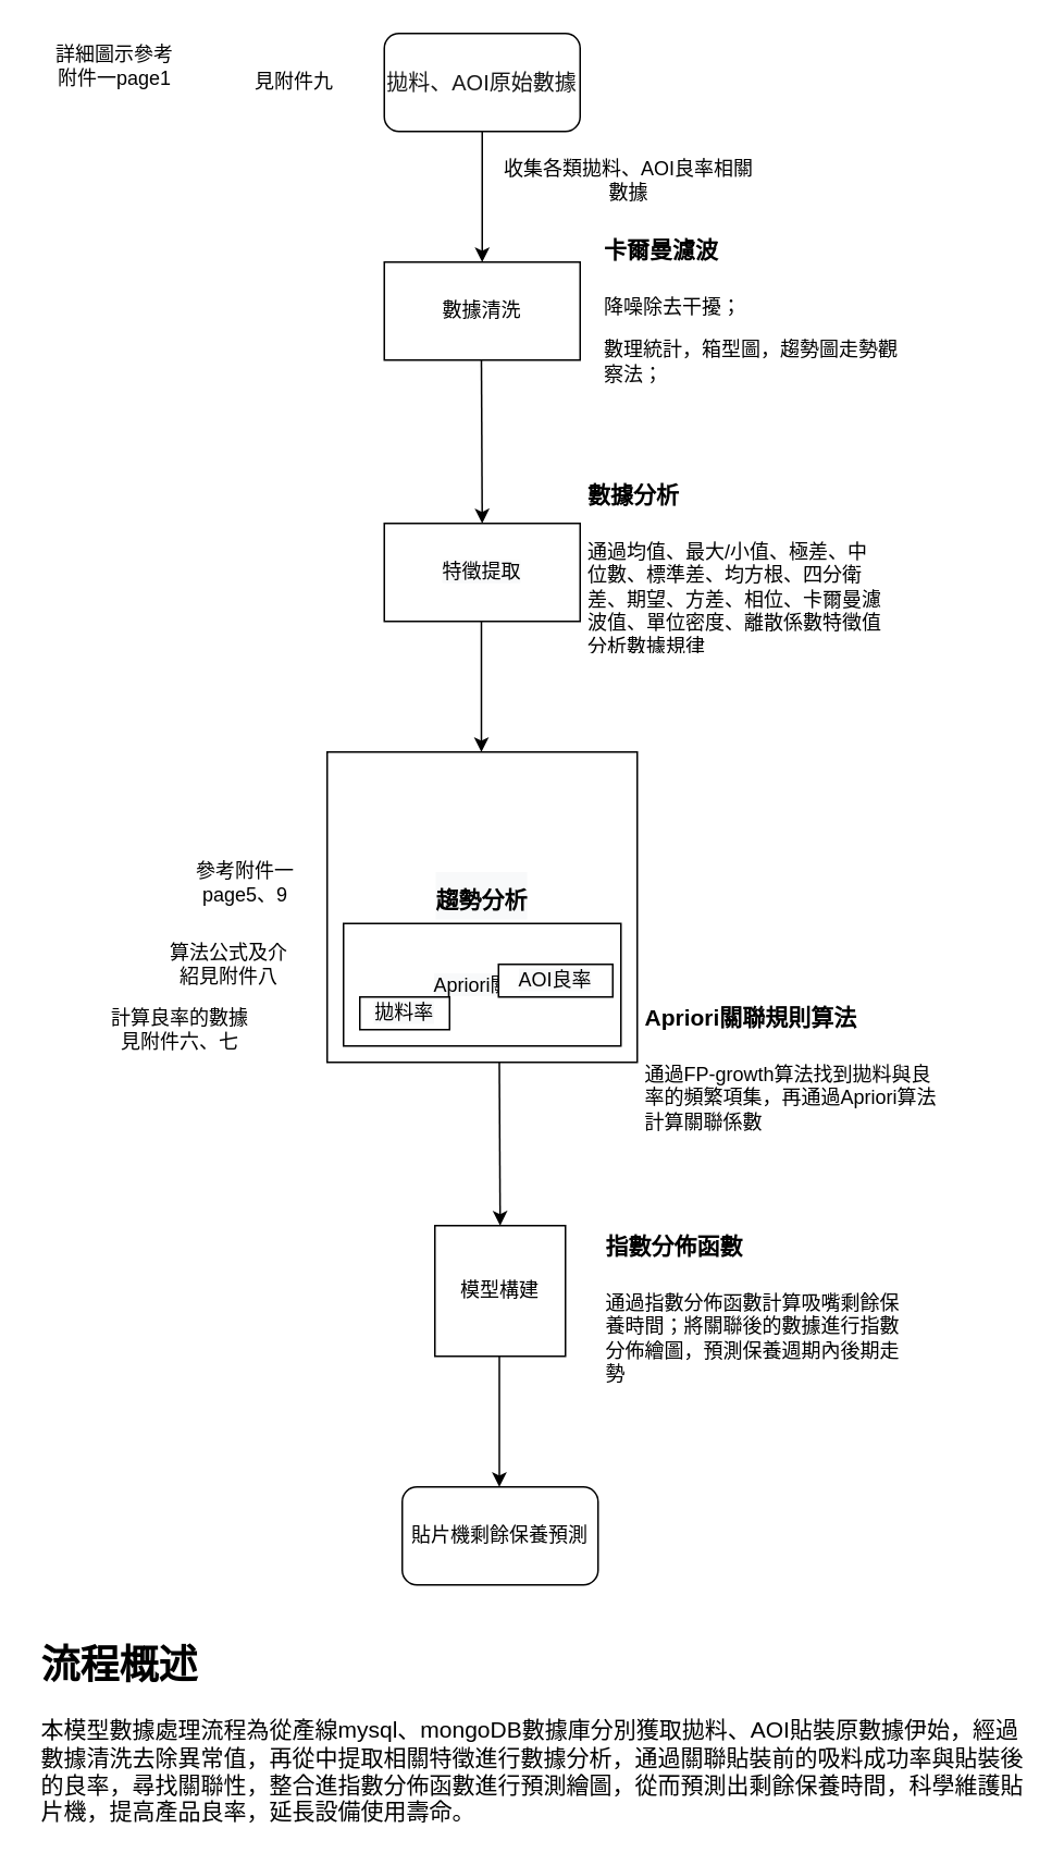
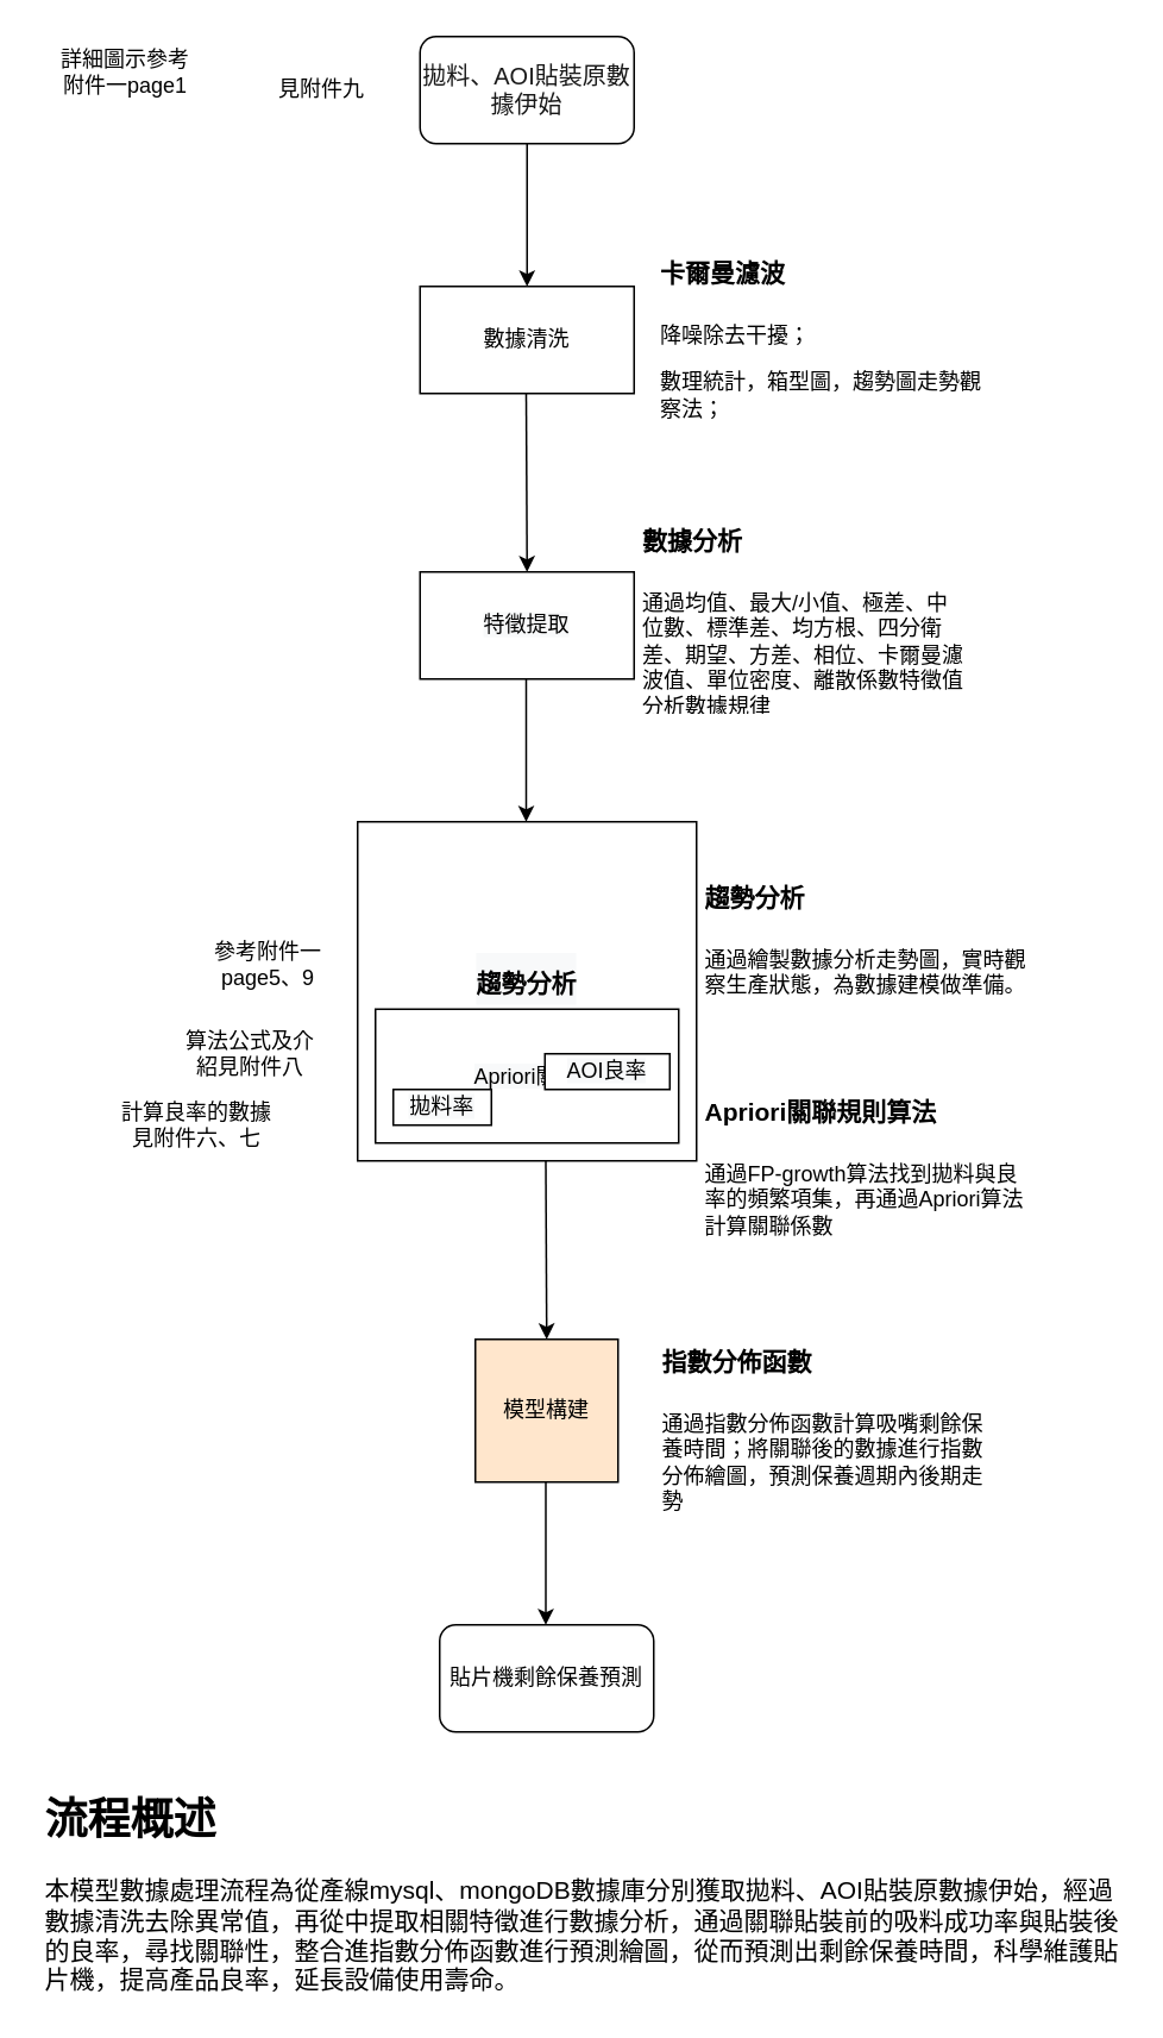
- <mxCell id="3" value="&lt;span style=&quot;color: rgb(25 , 25 , 25) ; font-size: 13.333px&quot;&gt;拋料、AOI原始數據&lt;/span&gt;" style="rounded=1;whiteSpace=wrap;html=1;" vertex="1" parent="1"><mxGeometry x="235" y="20" width="120" height="60" as="geometry" /></mxCell>
+ <mxCell id="3" value="&lt;span style=&quot;color: rgb(25 , 25 , 25) ; font-size: 13.333px&quot;&gt;拋料、AOI貼裝原數據伊始&lt;/span&gt;" style="rounded=1;whiteSpace=wrap;html=1;" vertex="1" parent="1"><mxGeometry x="235" y="20" width="120" height="60" as="geometry" /></mxCell>
- <mxCell id="6" value="收集各類拋料、AOI良率相關數據" style="text;html=1;strokeColor=none;fillColor=none;align=center;verticalAlign=middle;whiteSpace=wrap;rounded=0;" vertex="1" parent="1"><mxGeometry x="305" y="100" width="160" height="20" as="geometry" /></mxCell>
+ <mxCell id="17" value="&lt;h1&gt;&lt;font style=&quot;font-size: 14px&quot;&gt;趨勢分析&lt;/font&gt;&lt;/h1&gt;&lt;p&gt;通過繪製數據分析走勢圖，實時觀察生產狀態，為數據建模做準備。&lt;/p&gt;" style="text;html=1;strokeColor=none;fillColor=none;spacing=5;spacingTop=-20;whiteSpace=wrap;overflow=hidden;rounded=0;" vertex="1" parent="1"><mxGeometry x="390" y="480" width="190" height="120" as="geometry" /></mxCell>
- <mxCell id="9" value="模型構建" style="whiteSpace=wrap;html=1;aspect=fixed;" vertex="1" parent="1"><mxGeometry x="266" y="750" width="80" height="80" as="geometry" /></mxCell>
+ <mxCell id="9" value="模型構建" style="whiteSpace=wrap;html=1;aspect=fixed;fillColor=#ffe6cc;" vertex="1" parent="1"><mxGeometry x="266" y="750" width="80" height="80" as="geometry" /></mxCell>
